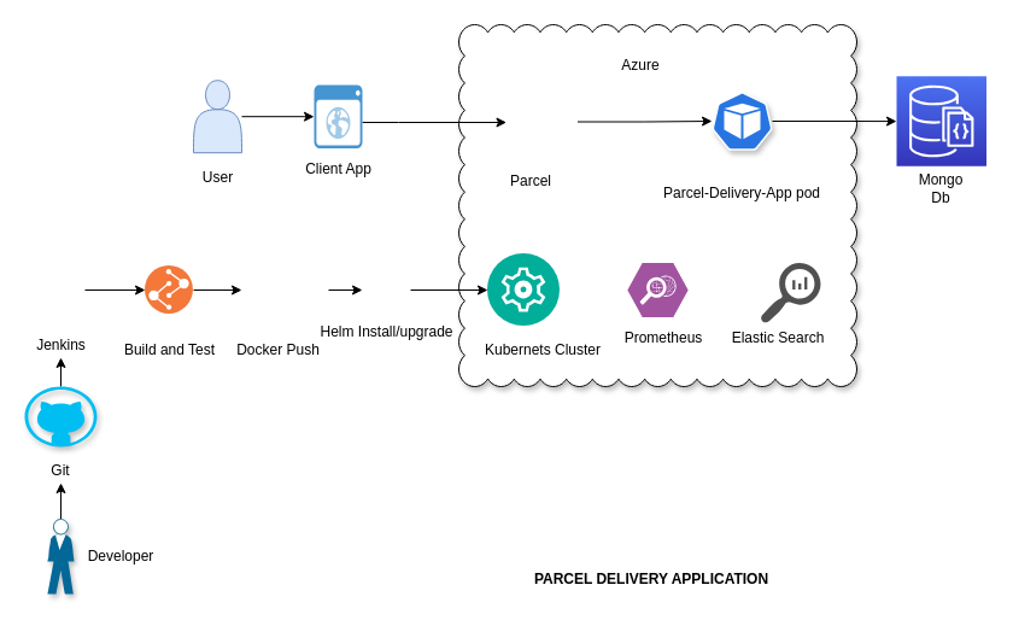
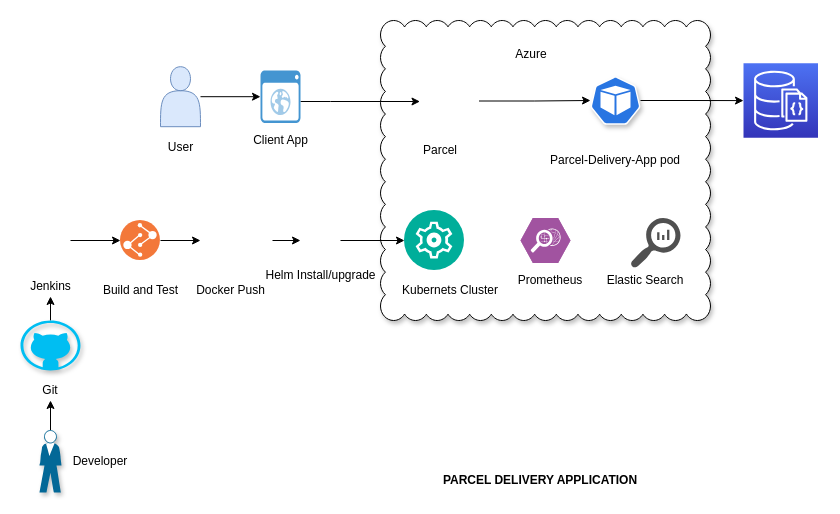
- <mxCell id="28" value="Mongo Db&lt;br&gt;" style="text;html=1;strokeColor=none;fillColor=none;align=center;verticalAlign=middle;whiteSpace=wrap;rounded=0;shadow=1;" vertex="1" parent="1"><mxGeometry x="760.25" y="145.5" width="40" height="20" as="geometry" /></mxCell>
